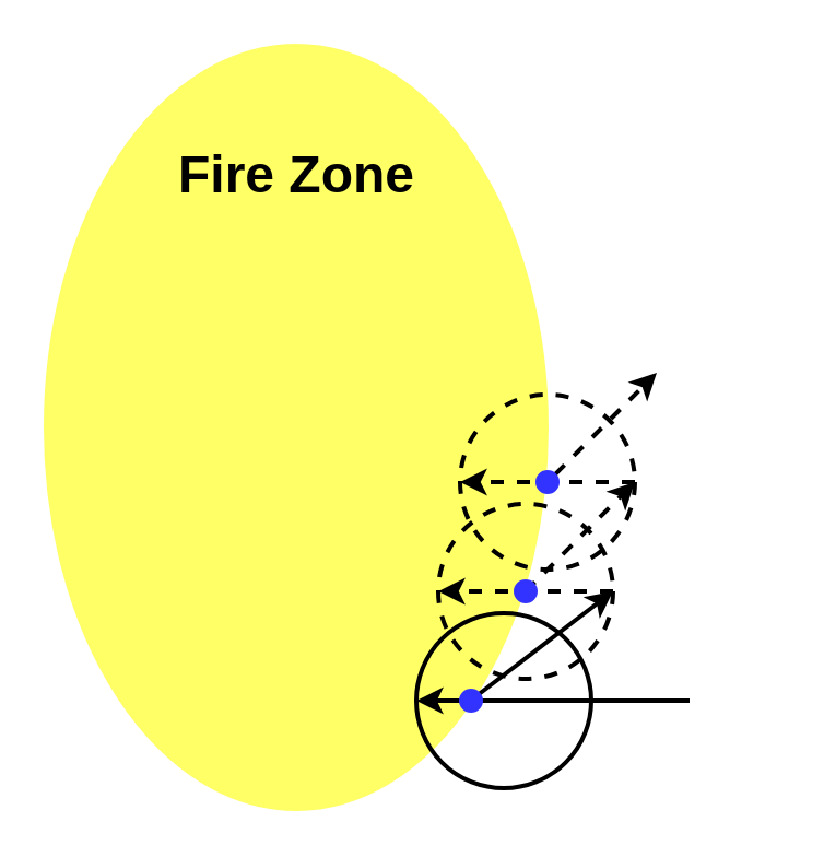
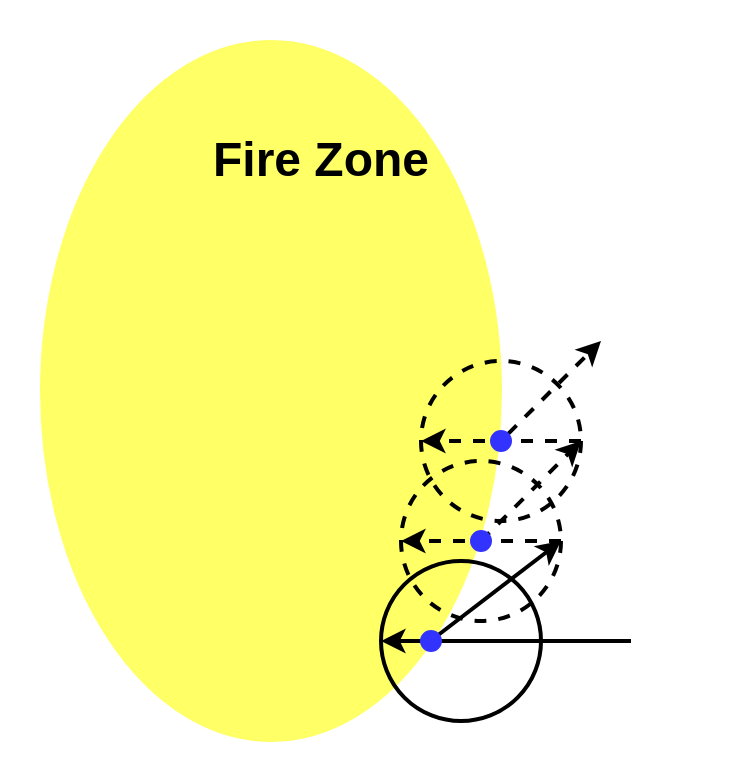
- <mxCell id="3" value="Fire Zone" style="text;strokeColor=none;fillColor=none;html=1;fontSize=24;fontStyle=1;verticalAlign=middle;align=center;" vertex="1" parent="1"><mxGeometry x="65" y="60" width="140" height="40" as="geometry" /></mxCell>
+ <mxCell id="3" value="Fire Zone" style="text;strokeColor=none;fillColor=none;html=1;fontSize=24;fontStyle=1;verticalAlign=middle;align=center;" vertex="1" parent="1"><mxGeometry x="90" y="60" width="140" height="40" as="geometry" /></mxCell>
